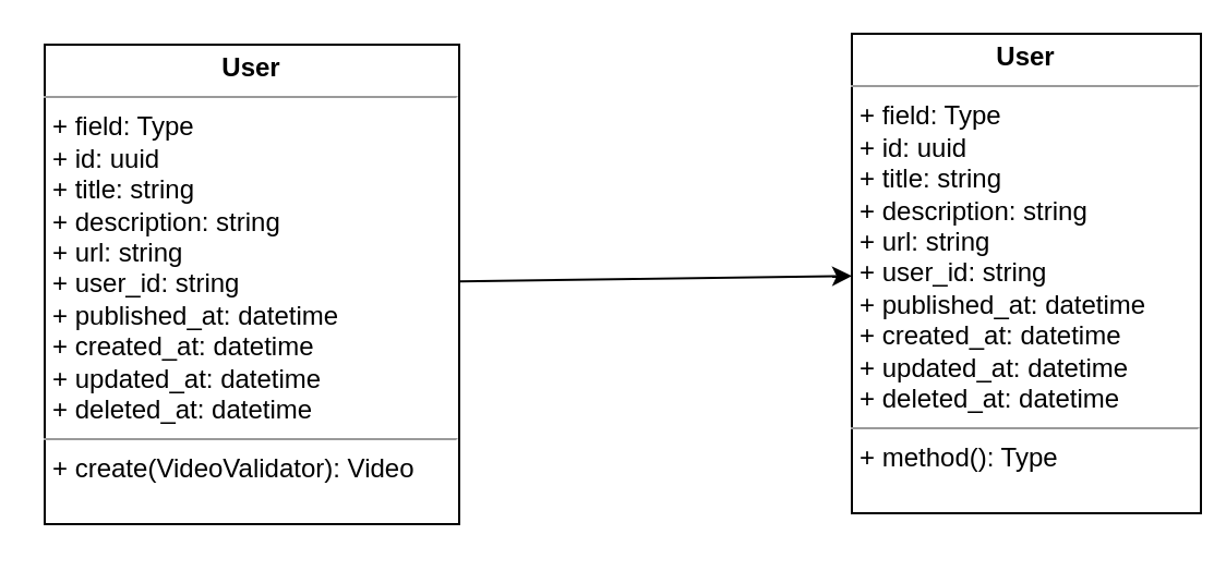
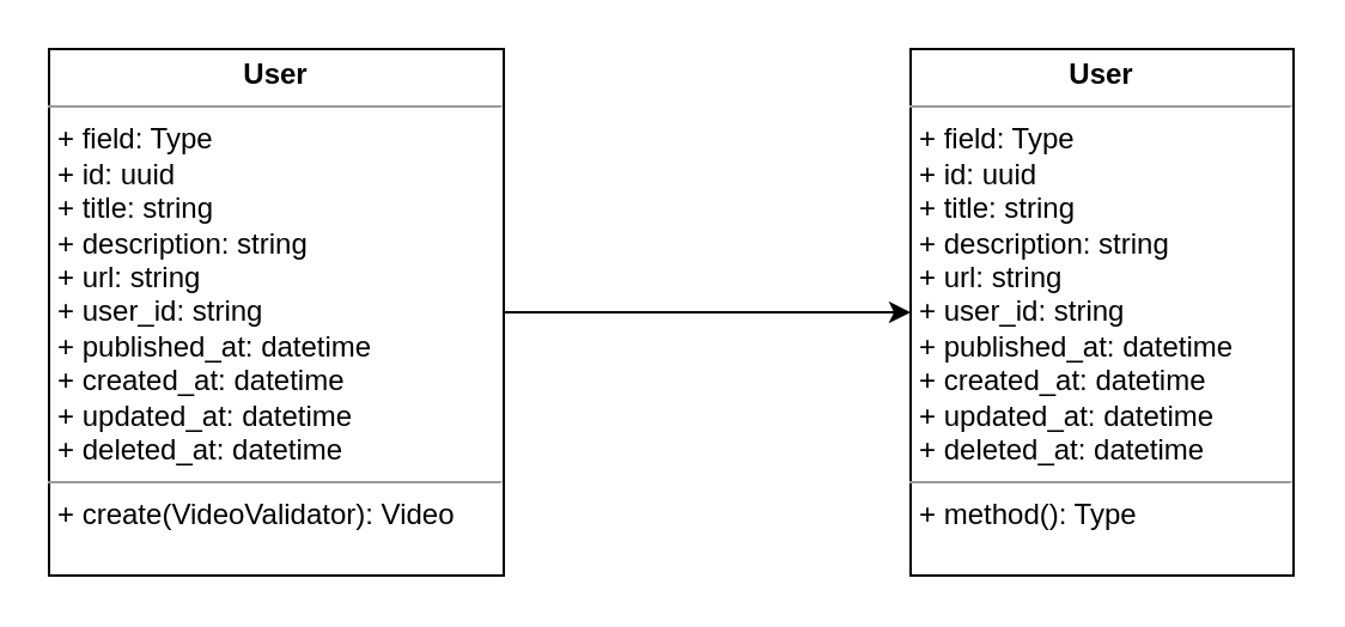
- <mxCell id="4" value="&lt;p style=&quot;margin:0px;margin-top:4px;text-align:center;&quot;&gt;&lt;b&gt;User&lt;/b&gt;&lt;/p&gt;&lt;hr size=&quot;1&quot;&gt;&lt;p style=&quot;margin:0px;margin-left:4px;&quot;&gt;+ field: Type&lt;/p&gt;&lt;p style=&quot;margin:0px;margin-left:4px;&quot;&gt;+ id: uuid&lt;br style=&quot;padding: 0px; margin: 0px;&quot;&gt;+ title: string&lt;br style=&quot;padding: 0px; margin: 0px;&quot;&gt;+ description: string&lt;br style=&quot;padding: 0px; margin: 0px;&quot;&gt;+ url: string&lt;br style=&quot;padding: 0px; margin: 0px;&quot;&gt;+ user_id: string&lt;br style=&quot;padding: 0px; margin: 0px;&quot;&gt;+ published_at: datetime&lt;br style=&quot;padding: 0px; margin: 0px;&quot;&gt;+ created_at: datetime&lt;br style=&quot;padding: 0px; margin: 0px;&quot;&gt;+ updated_at: datetime&lt;br style=&quot;padding: 0px; margin: 0px;&quot;&gt;+ deleted_at: datetime&lt;br&gt;&lt;/p&gt;&lt;hr size=&quot;1&quot;&gt;&lt;p style=&quot;margin:0px;margin-left:4px;&quot;&gt;+ method(): Type&lt;/p&gt;" style="verticalAlign=top;align=left;overflow=fill;fontSize=12;fontFamily=Helvetica;html=1;rounded=0;sketch=0;" vertex="1" parent="1"><mxGeometry x="390" y="15" width="160" height="220" as="geometry" /></mxCell>
+ <mxCell id="4" value="&lt;p style=&quot;margin:0px;margin-top:4px;text-align:center;&quot;&gt;&lt;b&gt;User&lt;/b&gt;&lt;/p&gt;&lt;hr size=&quot;1&quot;&gt;&lt;p style=&quot;margin:0px;margin-left:4px;&quot;&gt;+ field: Type&lt;/p&gt;&lt;p style=&quot;margin:0px;margin-left:4px;&quot;&gt;+ id: uuid&lt;br style=&quot;padding: 0px; margin: 0px;&quot;&gt;+ title: string&lt;br style=&quot;padding: 0px; margin: 0px;&quot;&gt;+ description: string&lt;br style=&quot;padding: 0px; margin: 0px;&quot;&gt;+ url: string&lt;br style=&quot;padding: 0px; margin: 0px;&quot;&gt;+ user_id: string&lt;br style=&quot;padding: 0px; margin: 0px;&quot;&gt;+ published_at: datetime&lt;br style=&quot;padding: 0px; margin: 0px;&quot;&gt;+ created_at: datetime&lt;br style=&quot;padding: 0px; margin: 0px;&quot;&gt;+ updated_at: datetime&lt;br style=&quot;padding: 0px; margin: 0px;&quot;&gt;+ deleted_at: datetime&lt;br&gt;&lt;/p&gt;&lt;hr size=&quot;1&quot;&gt;&lt;p style=&quot;margin:0px;margin-left:4px;&quot;&gt;+ method(): Type&lt;/p&gt;" style="verticalAlign=top;align=left;overflow=fill;fontSize=12;fontFamily=Helvetica;html=1;rounded=0;sketch=0;" vertex="1" parent="1"><mxGeometry x="380" y="20" width="160" height="220" as="geometry" /></mxCell>
